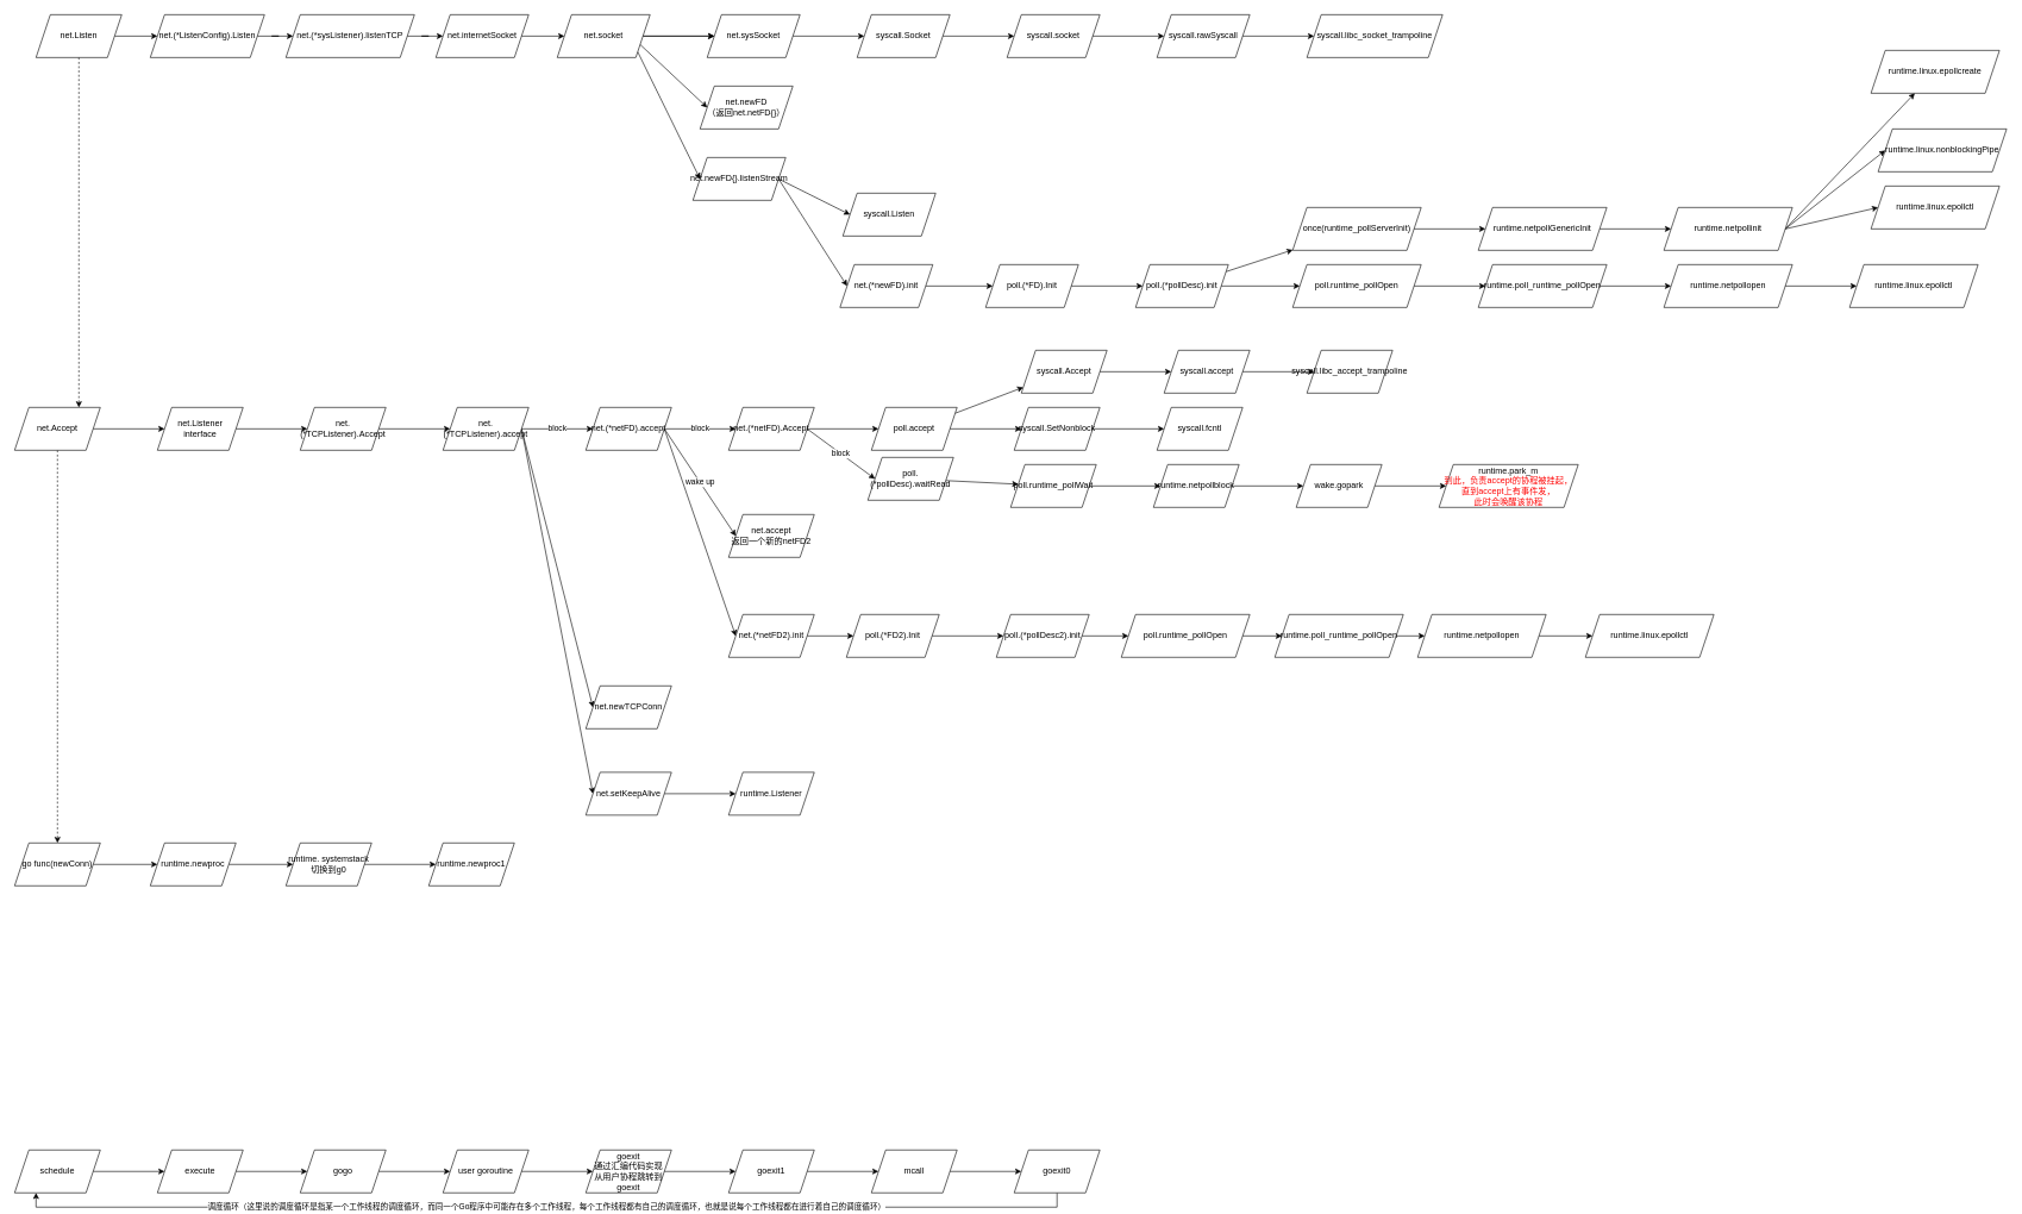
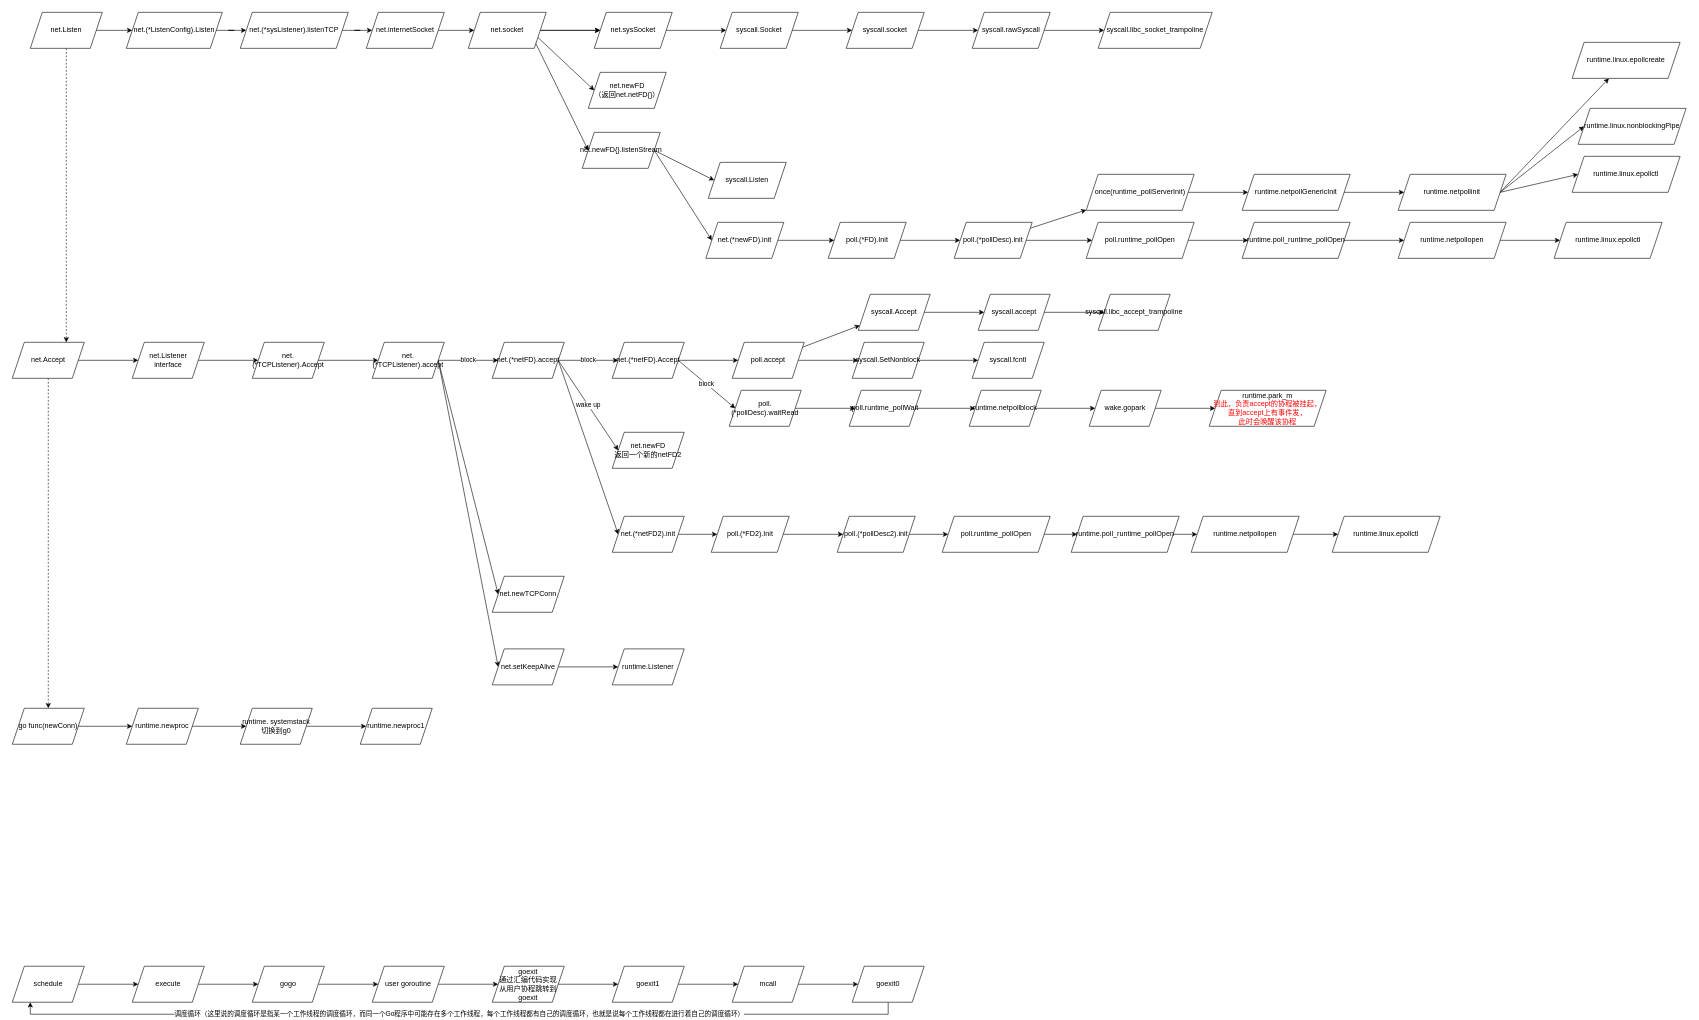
- <mxCell id="85" value="poll.(*pollDesc).waitRead" style="shape=parallelogram;perimeter=parallelogramPerimeter;whiteSpace=wrap;html=1;fixedSize=1;" parent="1" vertex="1"><mxGeometry x="1215" y="640" width="120" height="60" as="geometry" /></mxCell>
+ <mxCell id="85" value="poll.(*pollDesc).waitRead" style="shape=parallelogram;perimeter=parallelogramPerimeter;whiteSpace=wrap;html=1;fixedSize=1;" parent="1" vertex="1"><mxGeometry x="1215" y="650" width="120" height="60" as="geometry" /></mxCell>
- <mxCell id="93" value="net.accept&lt;br&gt;返回一个新的netFD2" style="shape=parallelogram;perimeter=parallelogramPerimeter;whiteSpace=wrap;html=1;fixedSize=1;" parent="1" vertex="1"><mxGeometry x="1020" y="720" width="120" height="60" as="geometry" /></mxCell>
+ <mxCell id="93" value="net.newFD&lt;br&gt;返回一个新的netFD2" style="shape=parallelogram;perimeter=parallelogramPerimeter;whiteSpace=wrap;html=1;fixedSize=1;" parent="1" vertex="1"><mxGeometry x="1020" y="720" width="120" height="60" as="geometry" /></mxCell>
